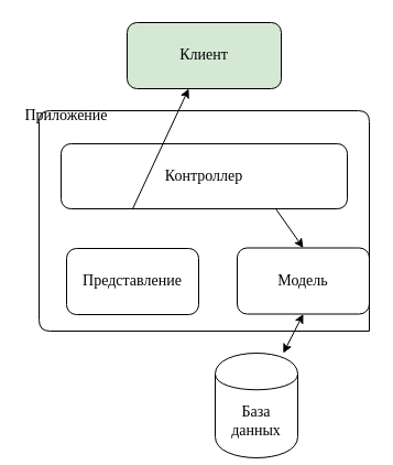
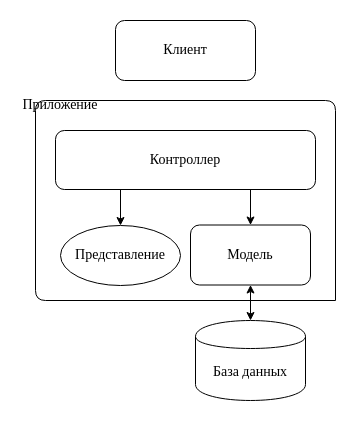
- <mxCell id="2" value="&lt;font face=&quot;Times New Roman&quot; style=&quot;font-size: 14px&quot;&gt;Клиент&lt;/font&gt;" style="rounded=1;whiteSpace=wrap;html=1;fillColor=#d5e8d4;" vertex="1" parent="1"><mxGeometry x="115" y="20" width="140" height="60" as="geometry" /></mxCell>
+ <mxCell id="2" value="&lt;font face=&quot;Times New Roman&quot; style=&quot;font-size: 14px&quot;&gt;Клиент&lt;/font&gt;" style="rounded=1;whiteSpace=wrap;html=1;" vertex="1" parent="1"><mxGeometry x="115" y="20" width="140" height="60" as="geometry" /></mxCell>
- <mxCell id="9" value="" style="endArrow=classic;html=1;exitX=0.25;exitY=1;exitDx=0;exitDy=0;" edge="1" parent="1" source="3" target="2"><mxGeometry width="50" height="50" relative="1" as="geometry"><mxPoint x="115" y="210" as="sourcePoint" /><mxPoint x="113" y="230" as="targetPoint" /></mxGeometry></mxCell>
+ <mxCell id="9" value="" style="endArrow=classic;html=1;entryX=0.5;entryY=0;entryDx=0;entryDy=0;exitX=0.25;exitY=1;exitDx=0;exitDy=0;" edge="1" parent="1" source="3" target="4"><mxGeometry width="50" height="50" relative="1" as="geometry"><mxPoint x="115" y="210" as="sourcePoint" /><mxPoint x="113" y="230" as="targetPoint" /></mxGeometry></mxCell>
- <mxCell id="5" value="&lt;font face=&quot;Times New Roman&quot; style=&quot;font-size: 14px&quot;&gt;Модель&lt;/font&gt;" style="rounded=1;whiteSpace=wrap;html=1;" vertex="1" parent="1"><mxGeometry x="215" y="224.5" width="120" height="60" as="geometry" /></mxCell>
+ <mxCell id="5" value="&lt;font face=&quot;Times New Roman&quot; style=&quot;font-size: 14px&quot;&gt;Модель&lt;/font&gt;" style="rounded=1;whiteSpace=wrap;html=1;" vertex="1" parent="1"><mxGeometry x="190" y="224.5" width="120" height="60" as="geometry" /></mxCell>
- <mxCell id="4" value="&lt;font face=&quot;Times New Roman&quot; style=&quot;font-size: 14px&quot;&gt;Представление&lt;/font&gt;" style="rounded=1;whiteSpace=wrap;html=1;" vertex="1" parent="1"><mxGeometry x="60" y="225" width="120" height="60" as="geometry" /></mxCell>
+ <mxCell id="4" value="&lt;font face=&quot;Times New Roman&quot; style=&quot;font-size: 14px&quot;&gt;Представление&lt;/font&gt;" style="ellipse;whiteSpace=wrap;html=1;" vertex="1" parent="1"><mxGeometry x="60" y="225" width="120" height="60" as="geometry" /></mxCell>
- <mxCell id="6" value="&lt;font face=&quot;Times New Roman&quot; style=&quot;font-size: 14px&quot;&gt;База данных&lt;/font&gt;" style="shape=cylinder;whiteSpace=wrap;html=1;boundedLbl=1;backgroundOutline=1;" vertex="1" parent="1"><mxGeometry x="195" y="320" width="75" height="95" as="geometry" /></mxCell>
+ <mxCell id="6" value="&lt;font face=&quot;Times New Roman&quot; style=&quot;font-size: 14px&quot;&gt;База данных&lt;/font&gt;" style="shape=cylinder;whiteSpace=wrap;html=1;boundedLbl=1;backgroundOutline=1;" vertex="1" parent="1"><mxGeometry x="195" y="320" width="110" height="80" as="geometry" /></mxCell>
